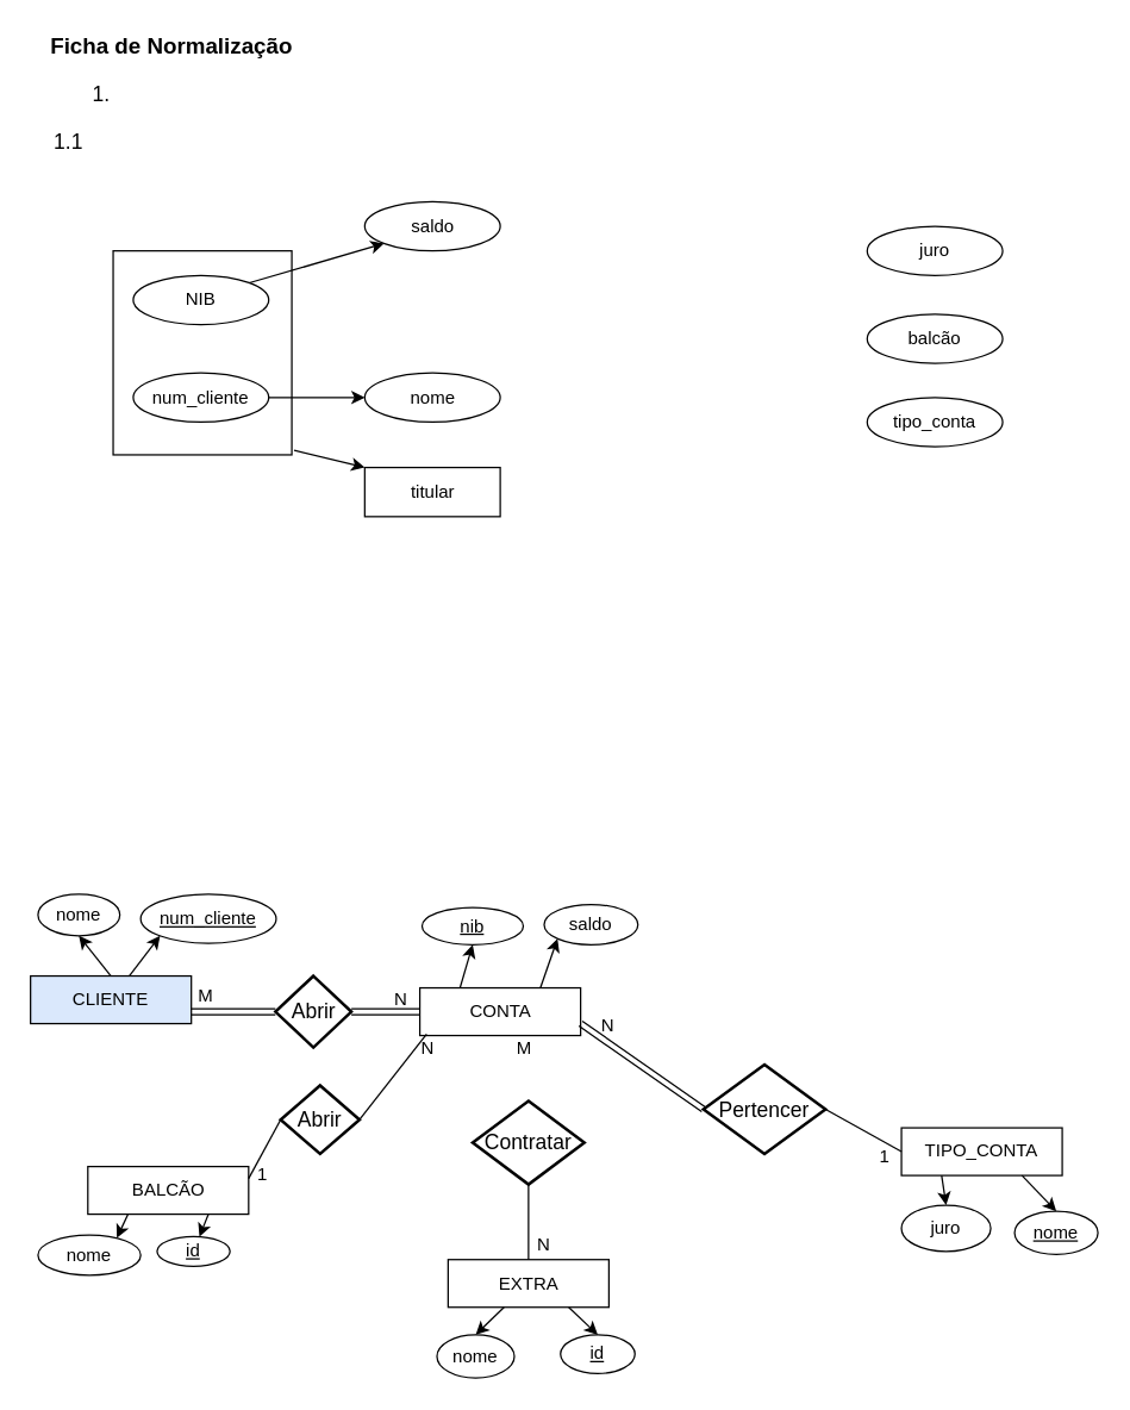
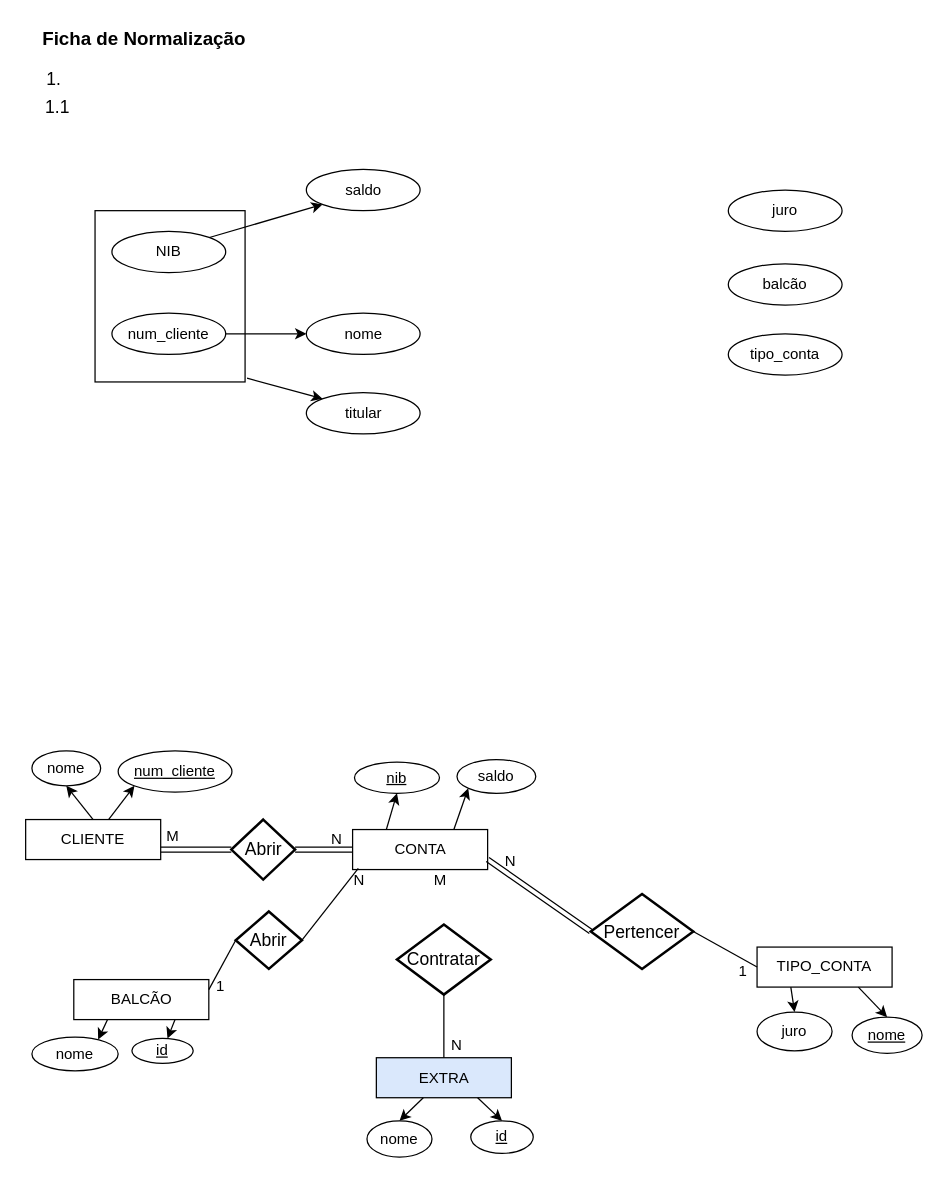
- <mxCell id="10" value="&lt;font style=&quot;font-size: 14px&quot;&gt;1.&lt;/font&gt;" style="text;html=1;resizable=0;points=[];autosize=1;align=left;verticalAlign=top;spacingTop=-4;" parent="1" vertex="1"><mxGeometry x="60" y="52" width="22" height="15" as="geometry" /></mxCell>
+ <mxCell id="10" value="&lt;font style=&quot;font-size: 14px&quot;&gt;1.&lt;/font&gt;" style="text;html=1;resizable=0;points=[];autosize=1;align=left;verticalAlign=top;spacingTop=-4;" parent="1" vertex="1"><mxGeometry x="35" y="52" width="22" height="15" as="geometry" /></mxCell>
- <mxCell id="11" value="&lt;font style=&quot;font-size: 14px&quot;&gt;1.1&lt;br&gt;&lt;/font&gt;" style="text;html=1;resizable=0;points=[];autosize=1;align=left;verticalAlign=top;spacingTop=-4;" parent="1" vertex="1"><mxGeometry x="34" y="84" width="29" height="15" as="geometry" /></mxCell>
+ <mxCell id="11" value="&lt;font style=&quot;font-size: 14px&quot;&gt;1.1&lt;br&gt;&lt;/font&gt;" style="text;html=1;resizable=0;points=[];autosize=1;align=left;verticalAlign=top;spacingTop=-4;" parent="1" vertex="1"><mxGeometry x="34" y="74" width="29" height="15" as="geometry" /></mxCell>
- <mxCell id="12" value="titular" style="whiteSpace=wrap;html=1;rounded=0;" parent="1" vertex="1"><mxGeometry x="244.5" y="313.5" width="91" height="33" as="geometry" /></mxCell>
+ <mxCell id="12" value="titular" style="ellipse;whiteSpace=wrap;html=1;" parent="1" vertex="1"><mxGeometry x="244.5" y="313.5" width="91" height="33" as="geometry" /></mxCell>
- <mxCell id="16" value="CLIENTE" style="rounded=0;whiteSpace=wrap;html=1;fillColor=#dae8fc;" parent="1" vertex="1"><mxGeometry x="20" y="655" width="108" height="32" as="geometry" /></mxCell>
+ <mxCell id="16" value="CLIENTE" style="rounded=0;whiteSpace=wrap;html=1;" parent="1" vertex="1"><mxGeometry x="20" y="655" width="108" height="32" as="geometry" /></mxCell>
- <mxCell id="29" value="EXTRA" style="rounded=0;whiteSpace=wrap;html=1;" parent="1" vertex="1"><mxGeometry x="300.5" y="845.5" width="108" height="32" as="geometry" /></mxCell>
+ <mxCell id="29" value="EXTRA" style="rounded=0;whiteSpace=wrap;html=1;fillColor=#dae8fc;" parent="1" vertex="1"><mxGeometry x="300.5" y="845.5" width="108" height="32" as="geometry" /></mxCell>
